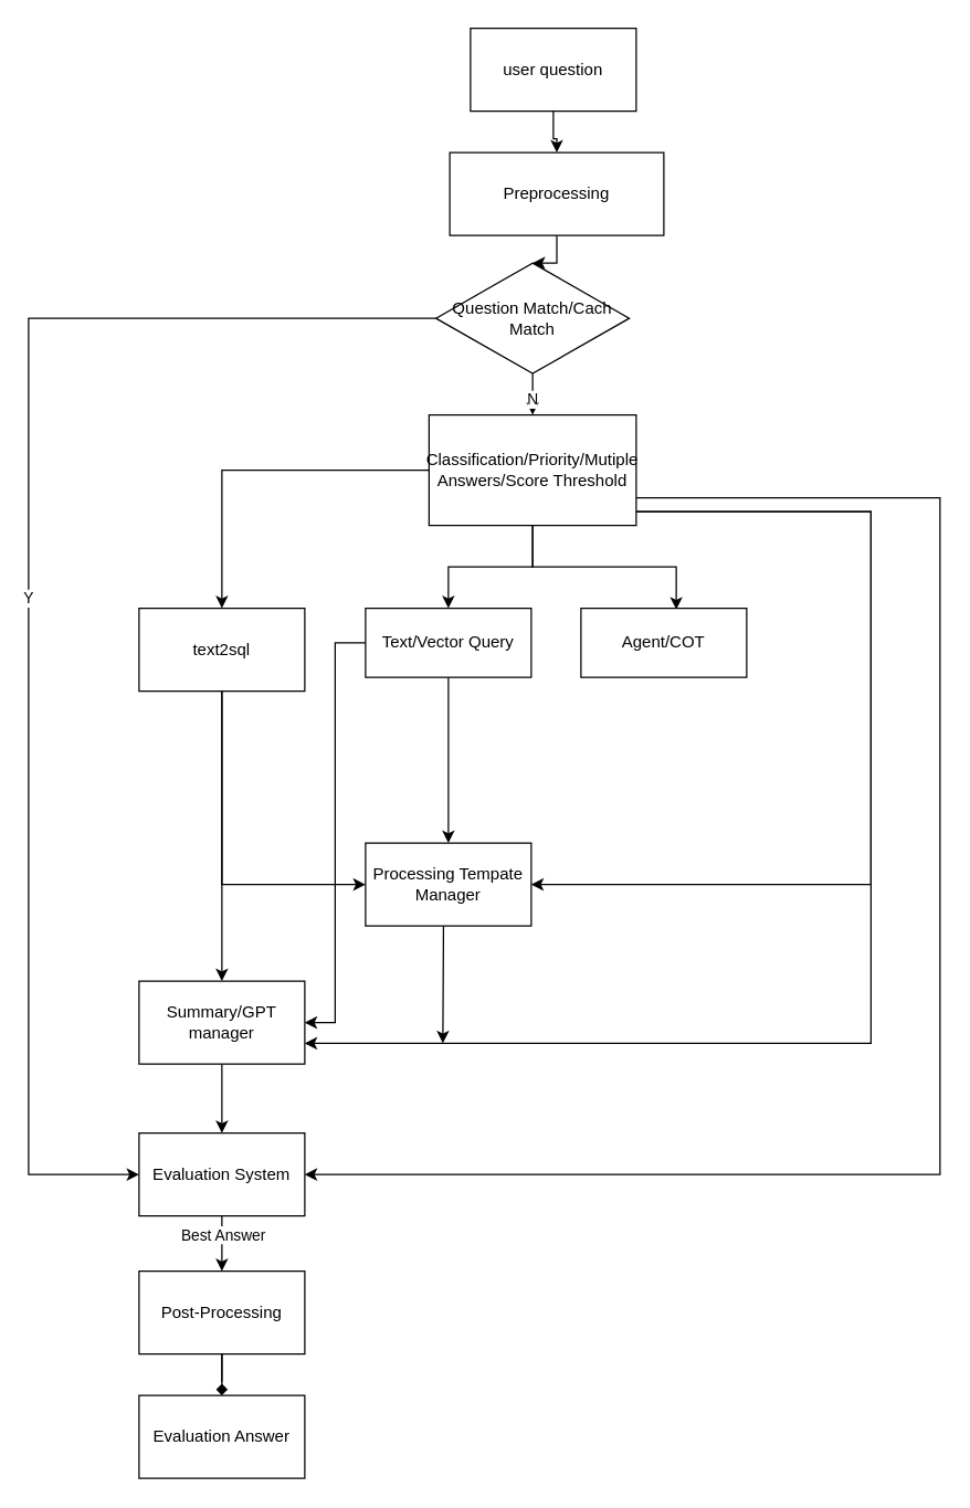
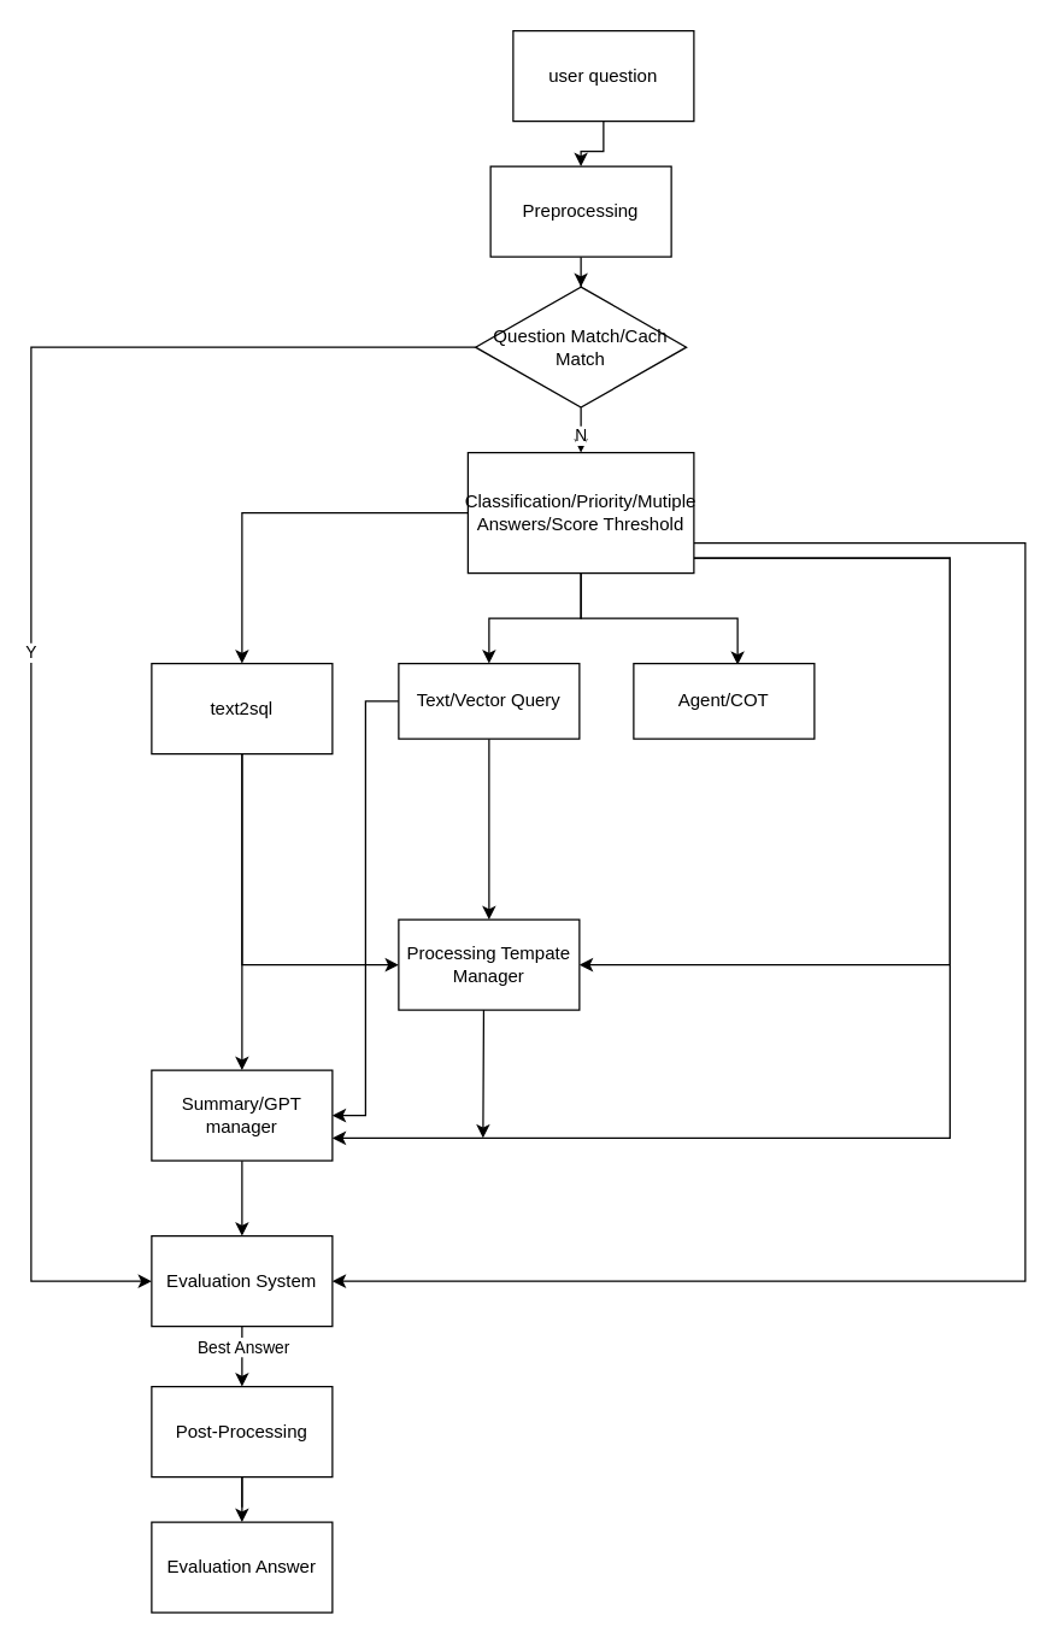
- <mxCell id="3" value="Preprocessing" style="whiteSpace=wrap;html=1;" parent="1" vertex="1"><mxGeometry x="325" y="110" width="155" height="60" as="geometry" /></mxCell>
+ <mxCell id="3" value="Preprocessing" style="whiteSpace=wrap;html=1;" parent="1" vertex="1"><mxGeometry x="325" y="110" width="120" height="60" as="geometry" /></mxCell>
- <mxCell id="30" value="" style="edgeStyle=orthogonalEdgeStyle;rounded=0;orthogonalLoop=1;jettySize=auto;html=1;endArrow=diamond;" edge="1" parent="1" source="34" target="31"><mxGeometry relative="1" as="geometry"><mxPoint x="160" y="1080" as="targetPoint" /><mxPoint x="160" y="1010" as="sourcePoint" /></mxGeometry></mxCell>
+ <mxCell id="30" value="" style="edgeStyle=orthogonalEdgeStyle;rounded=0;orthogonalLoop=1;jettySize=auto;html=1;" edge="1" parent="1" source="34" target="31"><mxGeometry relative="1" as="geometry"><mxPoint x="160" y="1080" as="targetPoint" /><mxPoint x="160" y="1010" as="sourcePoint" /></mxGeometry></mxCell>
